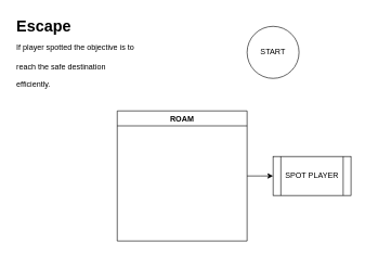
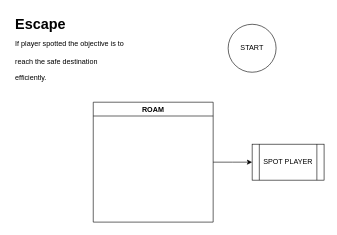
- <mxCell id="5" value="ROAM" style="swimlane;whiteSpace=wrap;html=1;" vertex="1" parent="1"><mxGeometry x="180" y="170" width="200" height="200" as="geometry" /></mxCell>
+ <mxCell id="5" value="ROAM" style="swimlane;whiteSpace=wrap;html=1;" vertex="1" parent="1"><mxGeometry x="155" y="170" width="200" height="200" as="geometry" /></mxCell>
